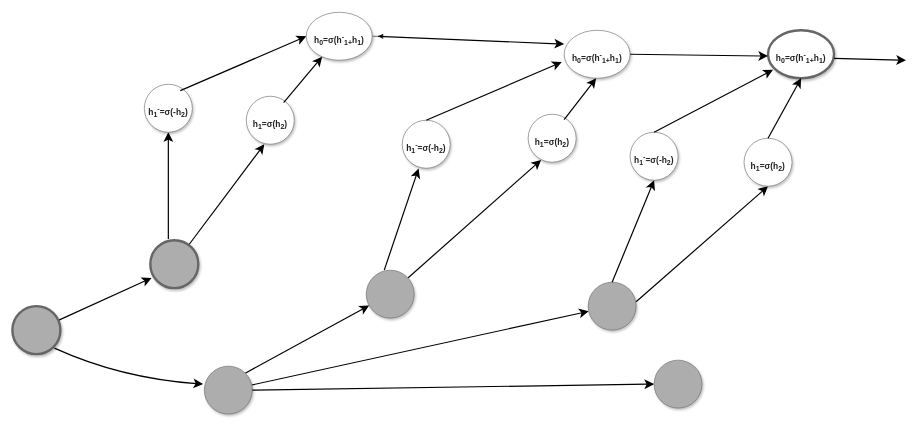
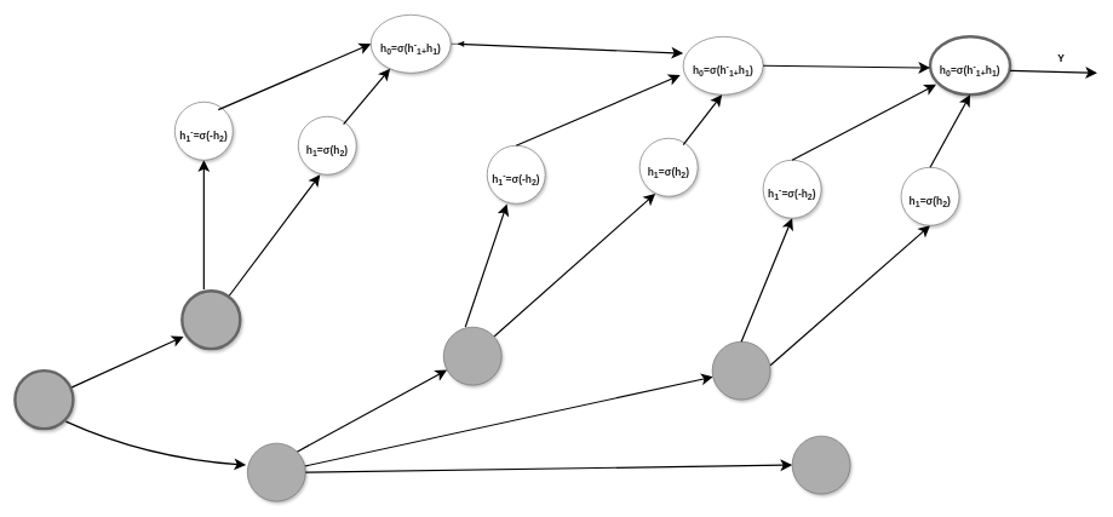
+ <mxCell id="38" value="&lt;b&gt;&lt;font style=&quot;font-size: 14px&quot;&gt;Y&lt;/font&gt;&lt;/b&gt;" style="text;html=1;resizable=0;autosize=1;align=center;verticalAlign=middle;points=[];fillColor=none;strokeColor=none;rounded=0;" vertex="1" parent="1"><mxGeometry x="1450" y="70" width="20" height="20" as="geometry" /></mxCell>
